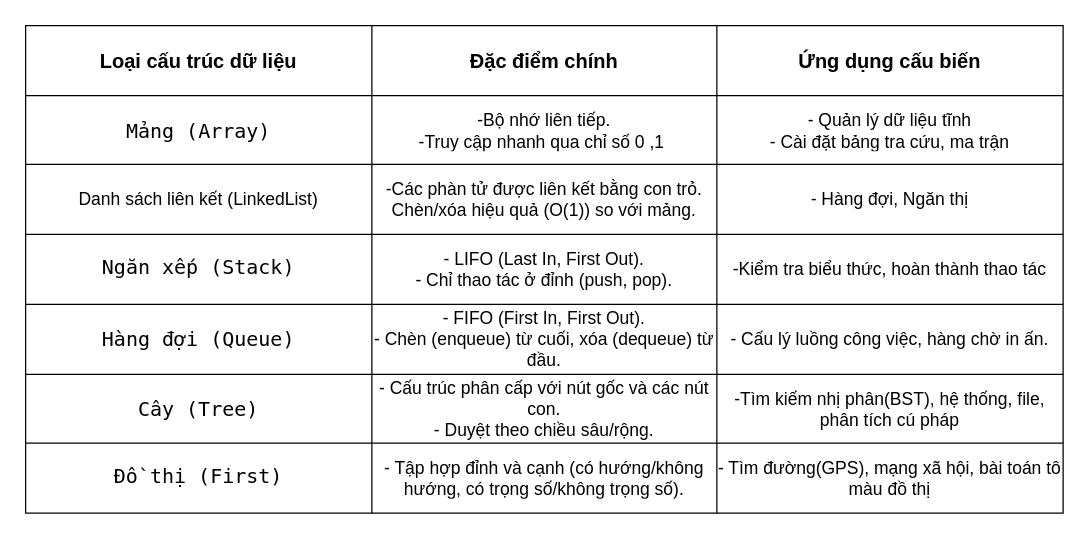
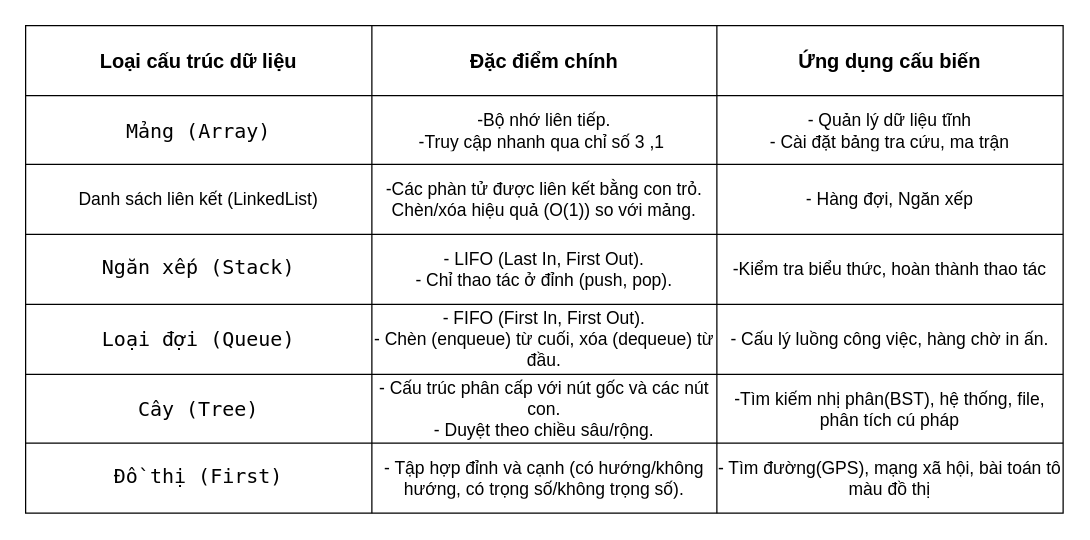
- <mxCell id="9" value="&lt;font style=&quot;font-size: 14px;&quot;&gt;-Bộ nhớ liên tiếp.&lt;/font&gt;&lt;div&gt;&lt;font style=&quot;font-size: 14px;&quot;&gt;-Truy cập nhanh qua chỉ số 0 ,1&amp;nbsp;&lt;/font&gt;&lt;/div&gt;" style="shape=partialRectangle;html=1;whiteSpace=wrap;connectable=0;strokeColor=inherit;overflow=hidden;fillColor=none;top=0;left=0;bottom=0;right=0;pointerEvents=1;" vertex="1" parent="7"><mxGeometry x="277" width="276" height="55" as="geometry"><mxRectangle width="276" height="55" as="alternateBounds" /></mxGeometry></mxCell>
+ <mxCell id="9" value="&lt;font style=&quot;font-size: 14px;&quot;&gt;-Bộ nhớ liên tiếp.&lt;/font&gt;&lt;div&gt;&lt;font style=&quot;font-size: 14px;&quot;&gt;-Truy cập nhanh qua chỉ số 3 ,1&amp;nbsp;&lt;/font&gt;&lt;/div&gt;" style="shape=partialRectangle;html=1;whiteSpace=wrap;connectable=0;strokeColor=inherit;overflow=hidden;fillColor=none;top=0;left=0;bottom=0;right=0;pointerEvents=1;" vertex="1" parent="7"><mxGeometry x="277" width="276" height="55" as="geometry"><mxRectangle width="276" height="55" as="alternateBounds" /></mxGeometry></mxCell>
- <mxCell id="14" value="&lt;font style=&quot;font-size: 14px;&quot;&gt;- Hàng đợi, Ngăn thị&lt;/font&gt;" style="shape=partialRectangle;html=1;whiteSpace=wrap;connectable=0;strokeColor=inherit;overflow=hidden;fillColor=none;top=0;left=0;bottom=0;right=0;pointerEvents=1;" vertex="1" parent="11"><mxGeometry x="553" width="277" height="56" as="geometry"><mxRectangle width="277" height="56" as="alternateBounds" /></mxGeometry></mxCell>
+ <mxCell id="14" value="&lt;font style=&quot;font-size: 14px;&quot;&gt;- Hàng đợi, Ngăn xếp&lt;/font&gt;" style="shape=partialRectangle;html=1;whiteSpace=wrap;connectable=0;strokeColor=inherit;overflow=hidden;fillColor=none;top=0;left=0;bottom=0;right=0;pointerEvents=1;" vertex="1" parent="11"><mxGeometry x="553" width="277" height="56" as="geometry"><mxRectangle width="277" height="56" as="alternateBounds" /></mxGeometry></mxCell>
- <mxCell id="20" value="&lt;span style=&quot;font-family: &amp;quot;Roboto Mono&amp;quot;, monospace; font-size: 16px; text-align: start; white-space-collapse: preserve; background-color: rgb(255, 255, 255);&quot;&gt;Hàng đợi (Queue)&lt;/span&gt;" style="shape=partialRectangle;html=1;whiteSpace=wrap;connectable=0;strokeColor=inherit;overflow=hidden;fillColor=none;top=0;left=0;bottom=0;right=0;pointerEvents=1;" vertex="1" parent="19"><mxGeometry width="277" height="56" as="geometry"><mxRectangle width="277" height="56" as="alternateBounds" /></mxGeometry></mxCell>
+ <mxCell id="20" value="&lt;span style=&quot;font-family: &amp;quot;Roboto Mono&amp;quot;, monospace; font-size: 16px; text-align: start; white-space-collapse: preserve; background-color: rgb(255, 255, 255);&quot;&gt;Loại đợi (Queue)&lt;/span&gt;" style="shape=partialRectangle;html=1;whiteSpace=wrap;connectable=0;strokeColor=inherit;overflow=hidden;fillColor=none;top=0;left=0;bottom=0;right=0;pointerEvents=1;" vertex="1" parent="19"><mxGeometry width="277" height="56" as="geometry"><mxRectangle width="277" height="56" as="alternateBounds" /></mxGeometry></mxCell>
